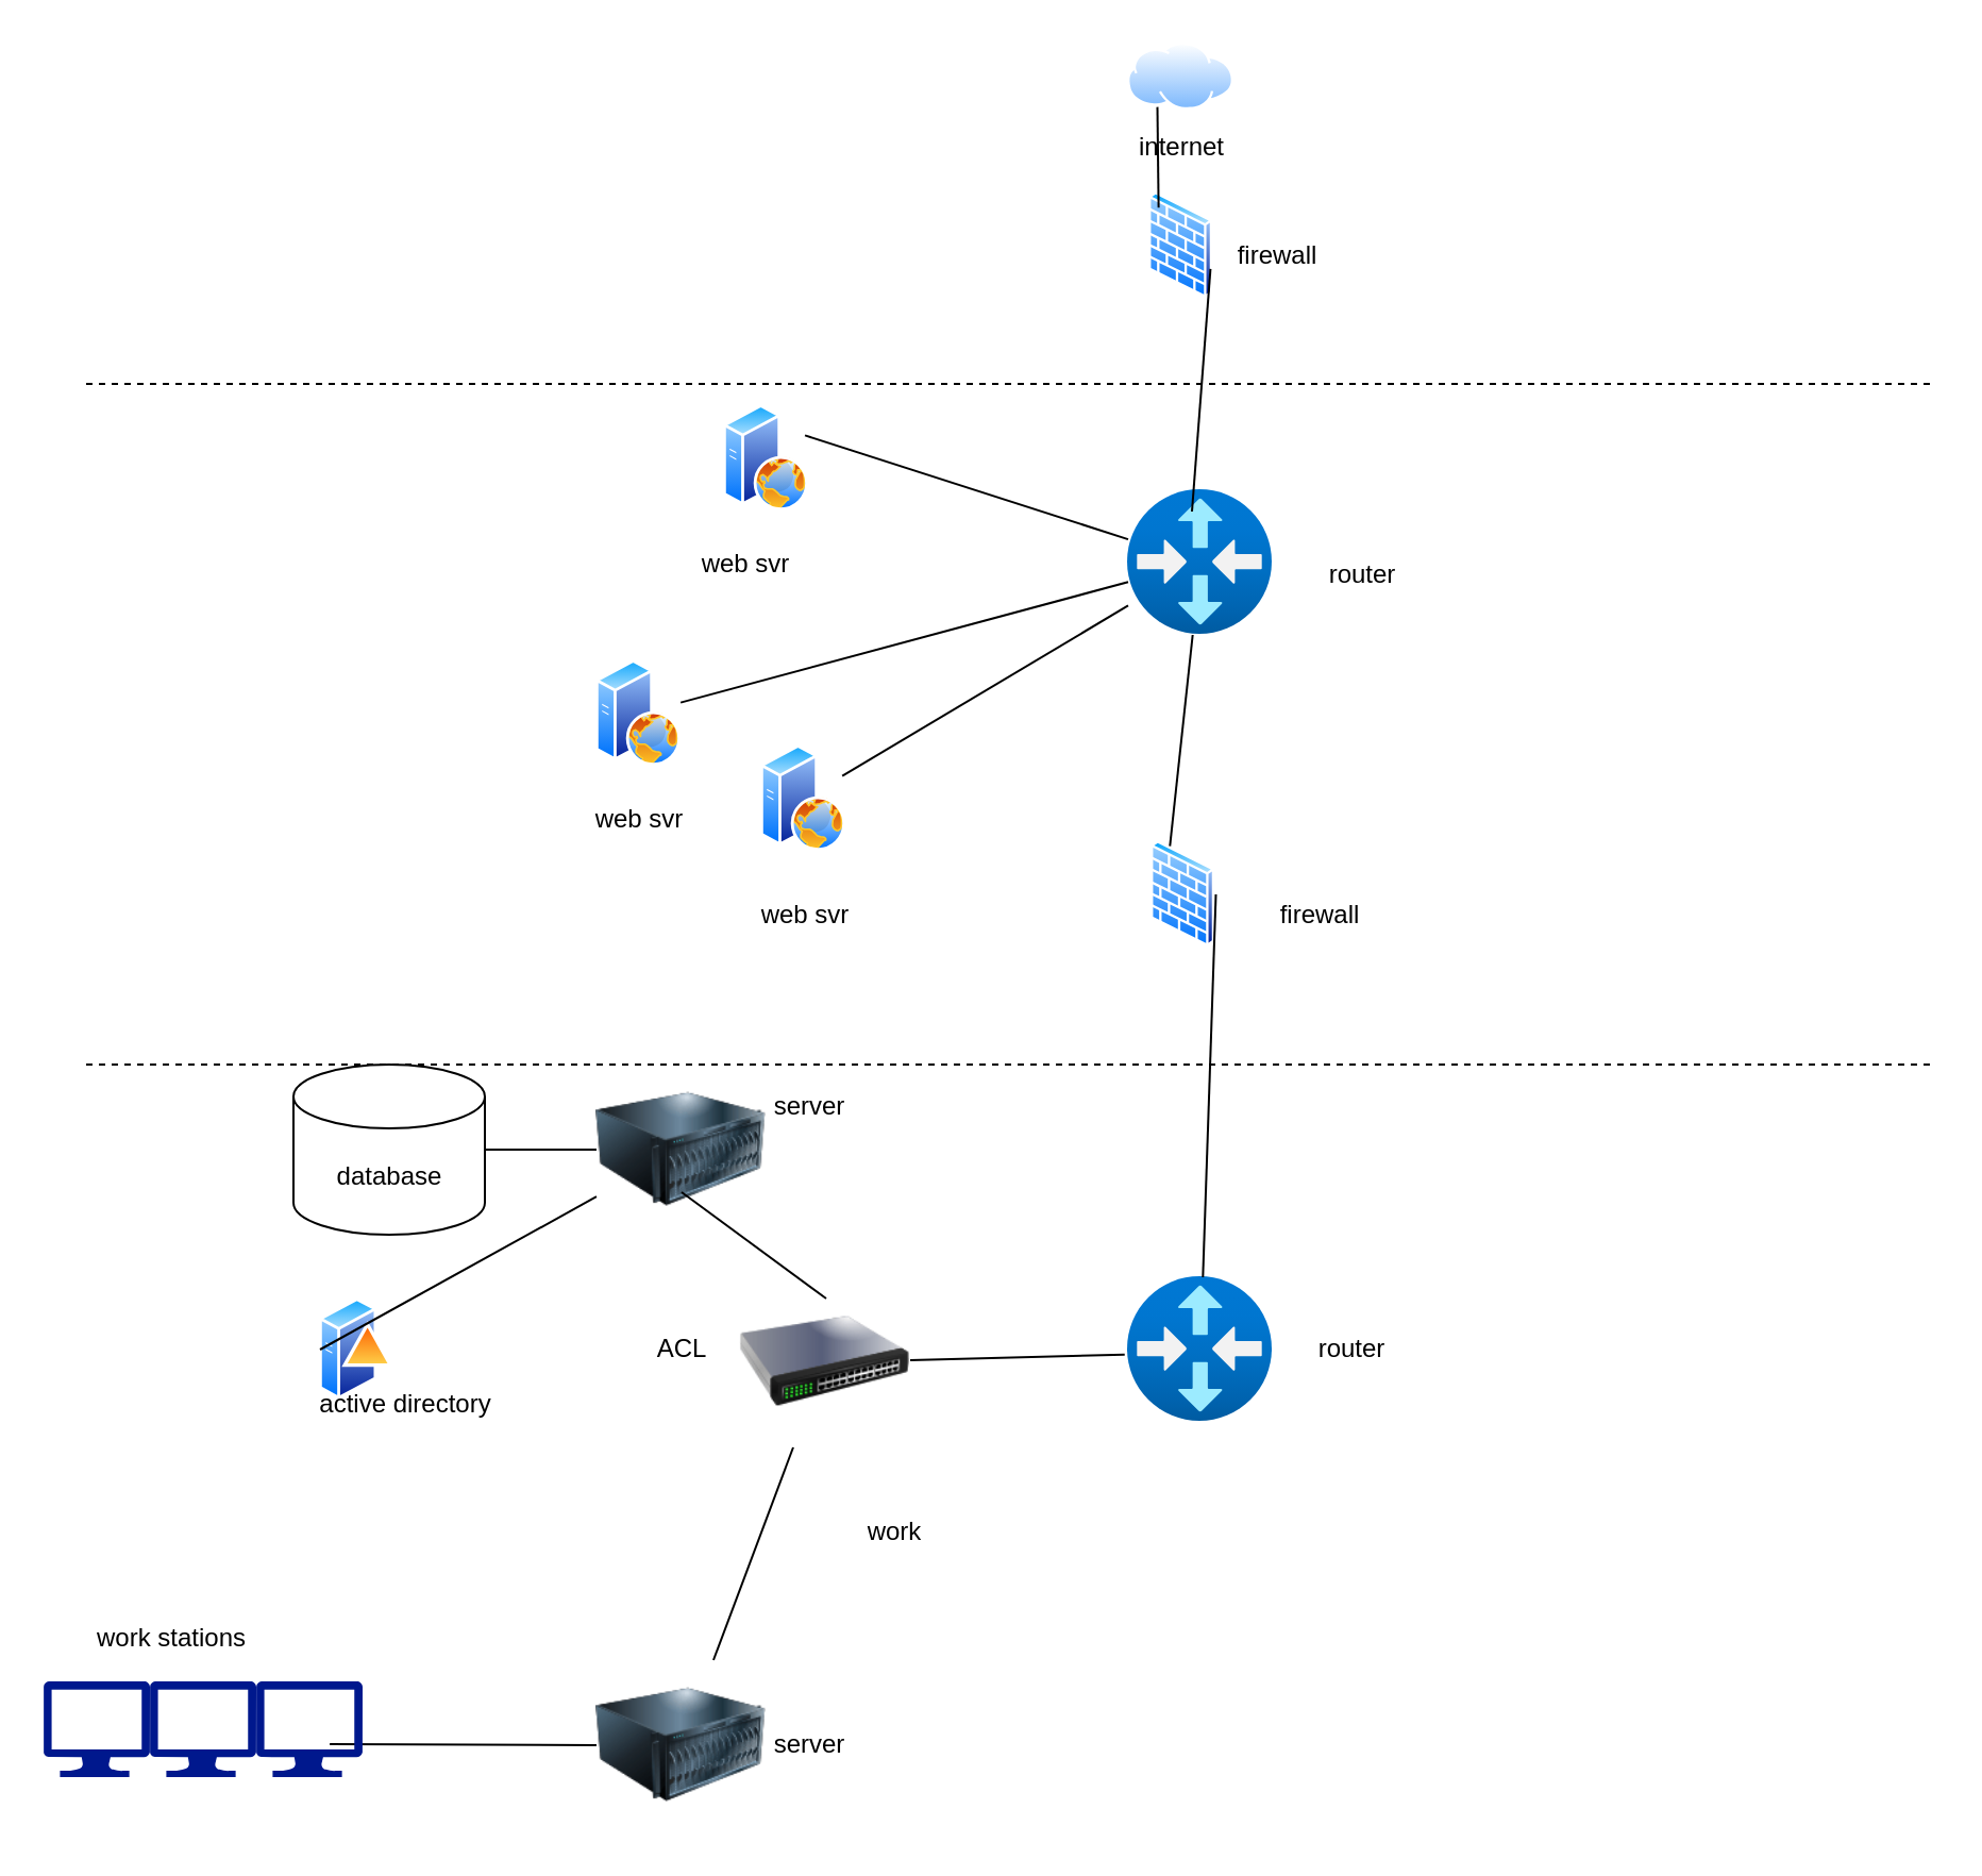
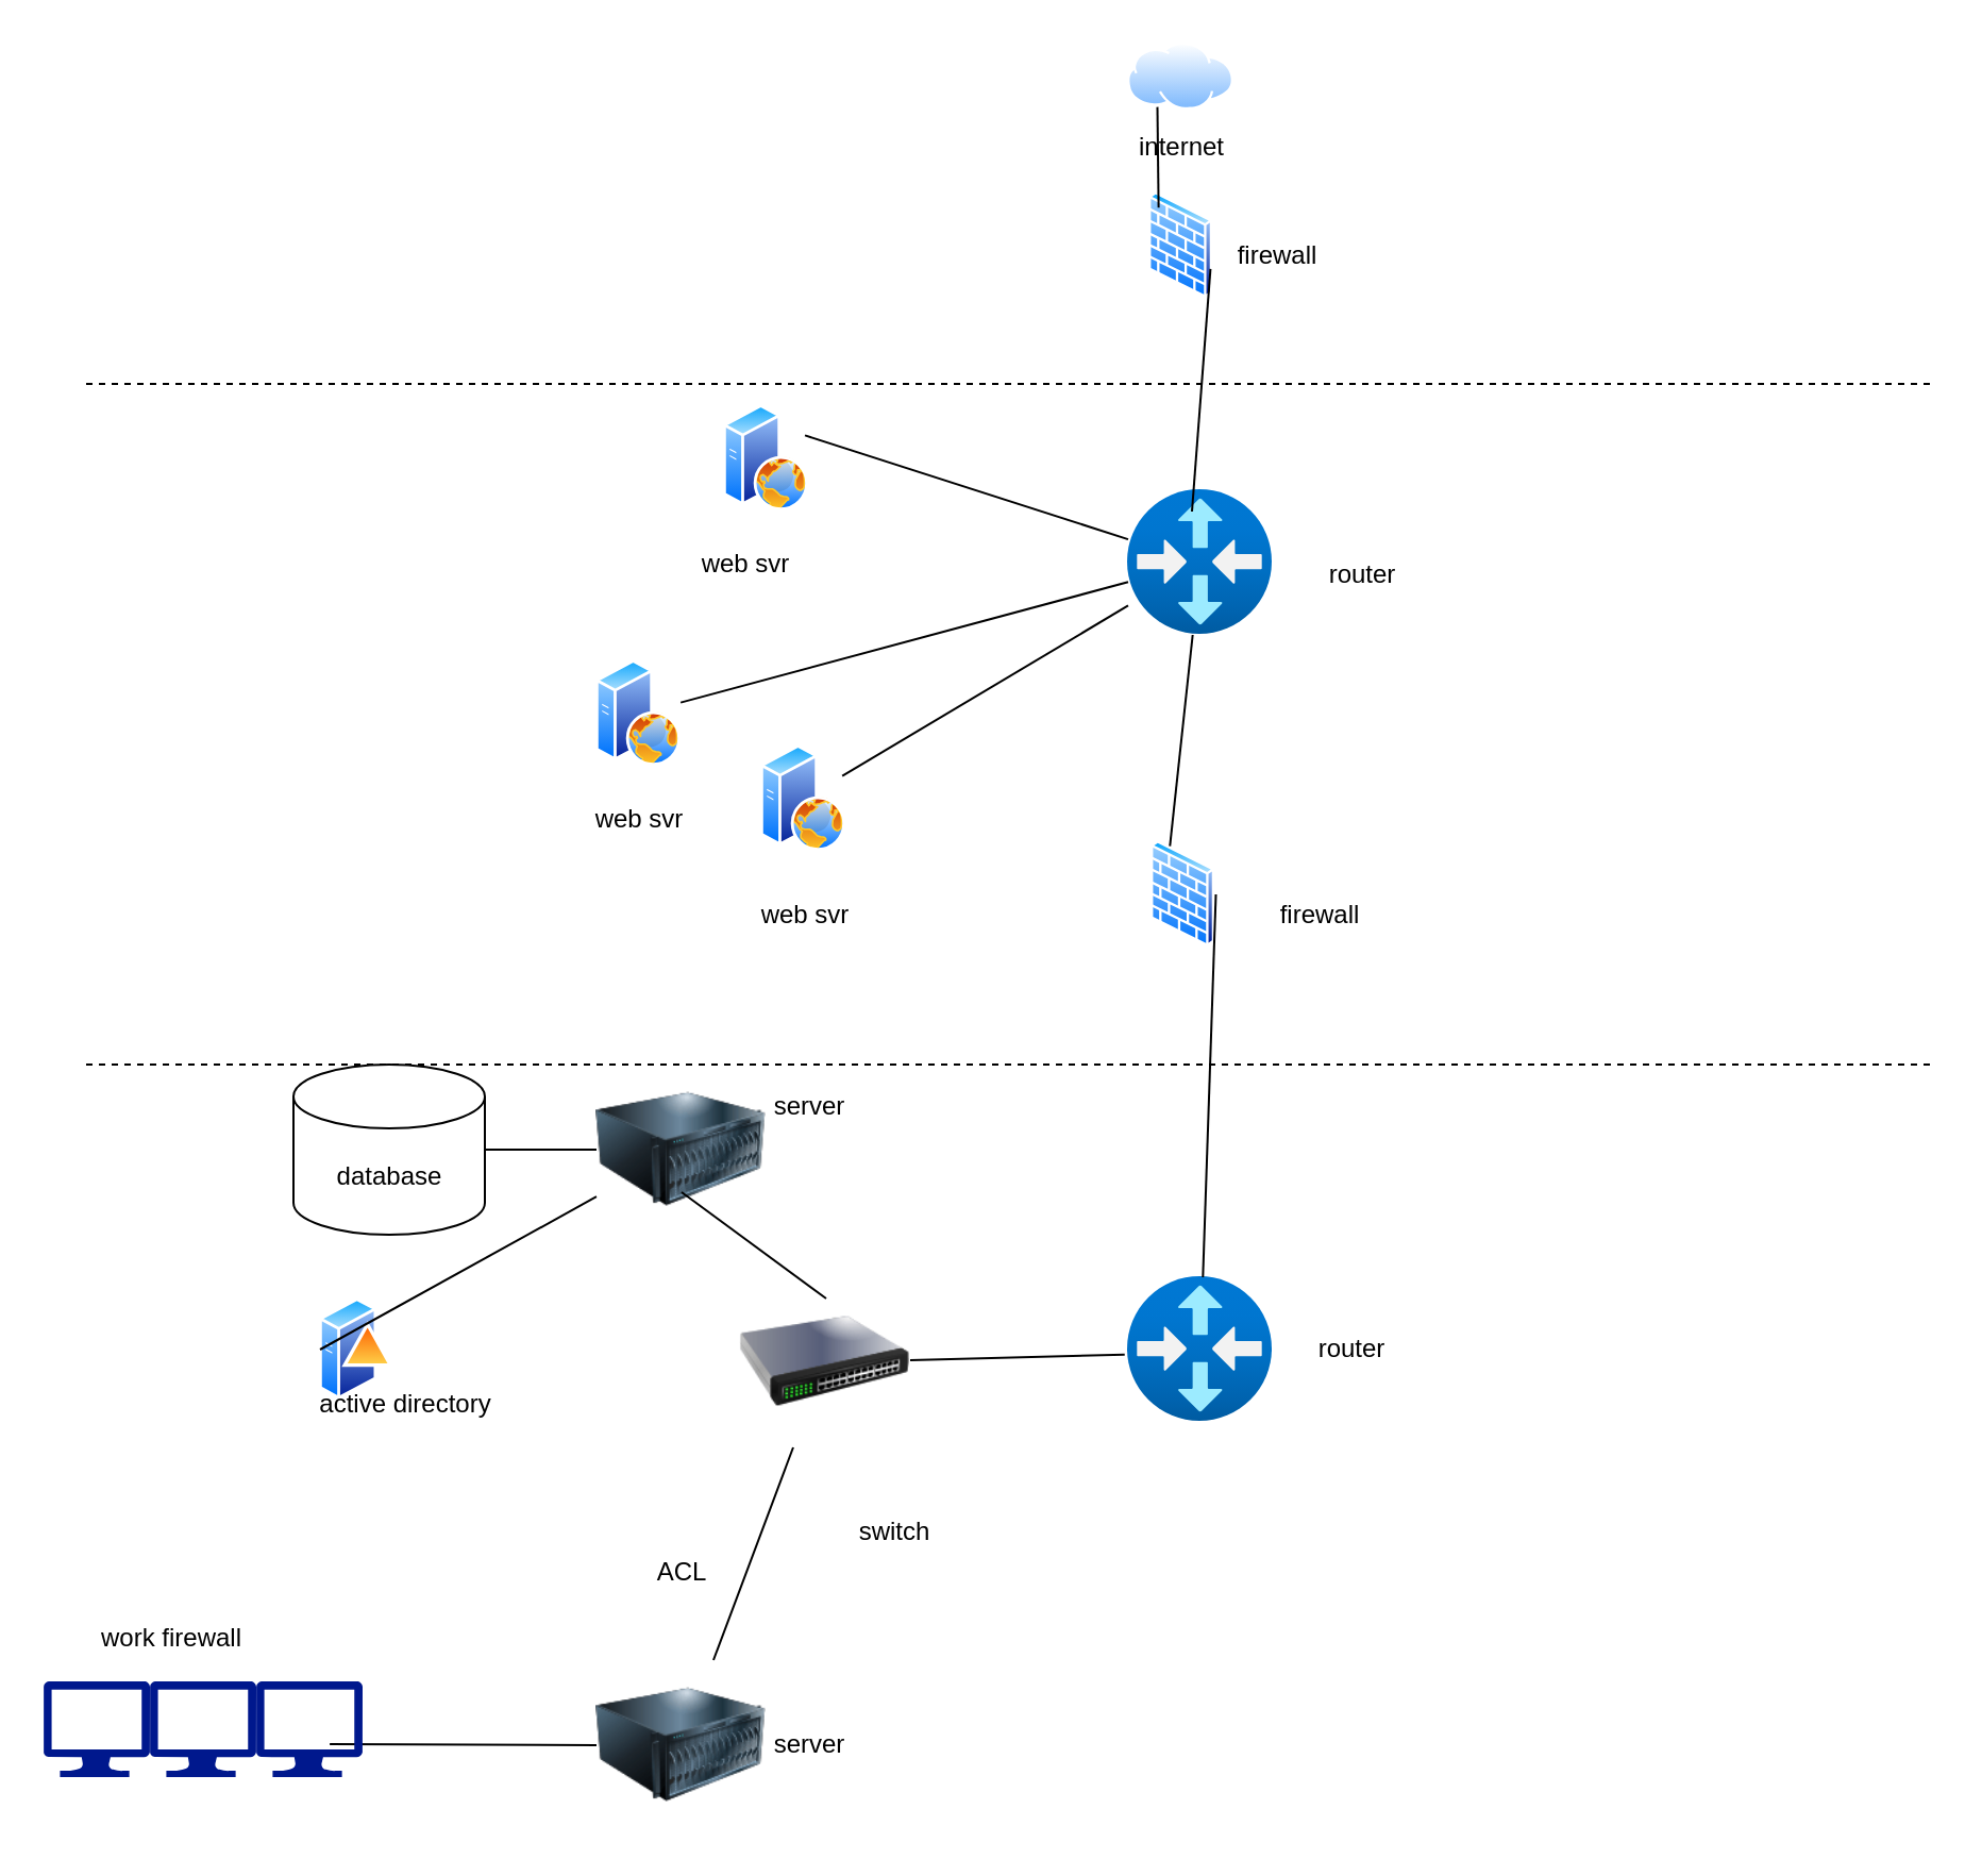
- <mxCell id="49" value="ACL" style="text;html=1;align=center;verticalAlign=middle;resizable=0;points=[];autosize=1;strokeColor=none;fillColor=none;" vertex="1" parent="1"><mxGeometry x="295" y="619" width="50" height="30" as="geometry" /></mxCell>
+ <mxCell id="49" value="ACL" style="text;html=1;align=center;verticalAlign=middle;resizable=0;points=[];autosize=1;strokeColor=none;fillColor=none;" vertex="1" parent="1"><mxGeometry x="295" y="724" width="50" height="30" as="geometry" /></mxCell>
- <mxCell id="44" value="work" style="text;html=1;align=center;verticalAlign=middle;resizable=0;points=[];autosize=1;strokeColor=none;fillColor=none;" vertex="1" parent="1"><mxGeometry x="390" y="705" width="60" height="30" as="geometry" /></mxCell>
+ <mxCell id="44" value="switch" style="text;html=1;align=center;verticalAlign=middle;resizable=0;points=[];autosize=1;strokeColor=none;fillColor=none;" vertex="1" parent="1"><mxGeometry x="390" y="705" width="60" height="30" as="geometry" /></mxCell>
- <mxCell id="47" value="work stations" style="text;html=1;align=center;verticalAlign=middle;resizable=0;points=[];autosize=1;strokeColor=none;fillColor=none;" vertex="1" parent="1"><mxGeometry x="35" y="755" width="90" height="30" as="geometry" /></mxCell>
+ <mxCell id="47" value="work firewall" style="text;html=1;align=center;verticalAlign=middle;resizable=0;points=[];autosize=1;strokeColor=none;fillColor=none;" vertex="1" parent="1"><mxGeometry x="35" y="755" width="90" height="30" as="geometry" /></mxCell>
